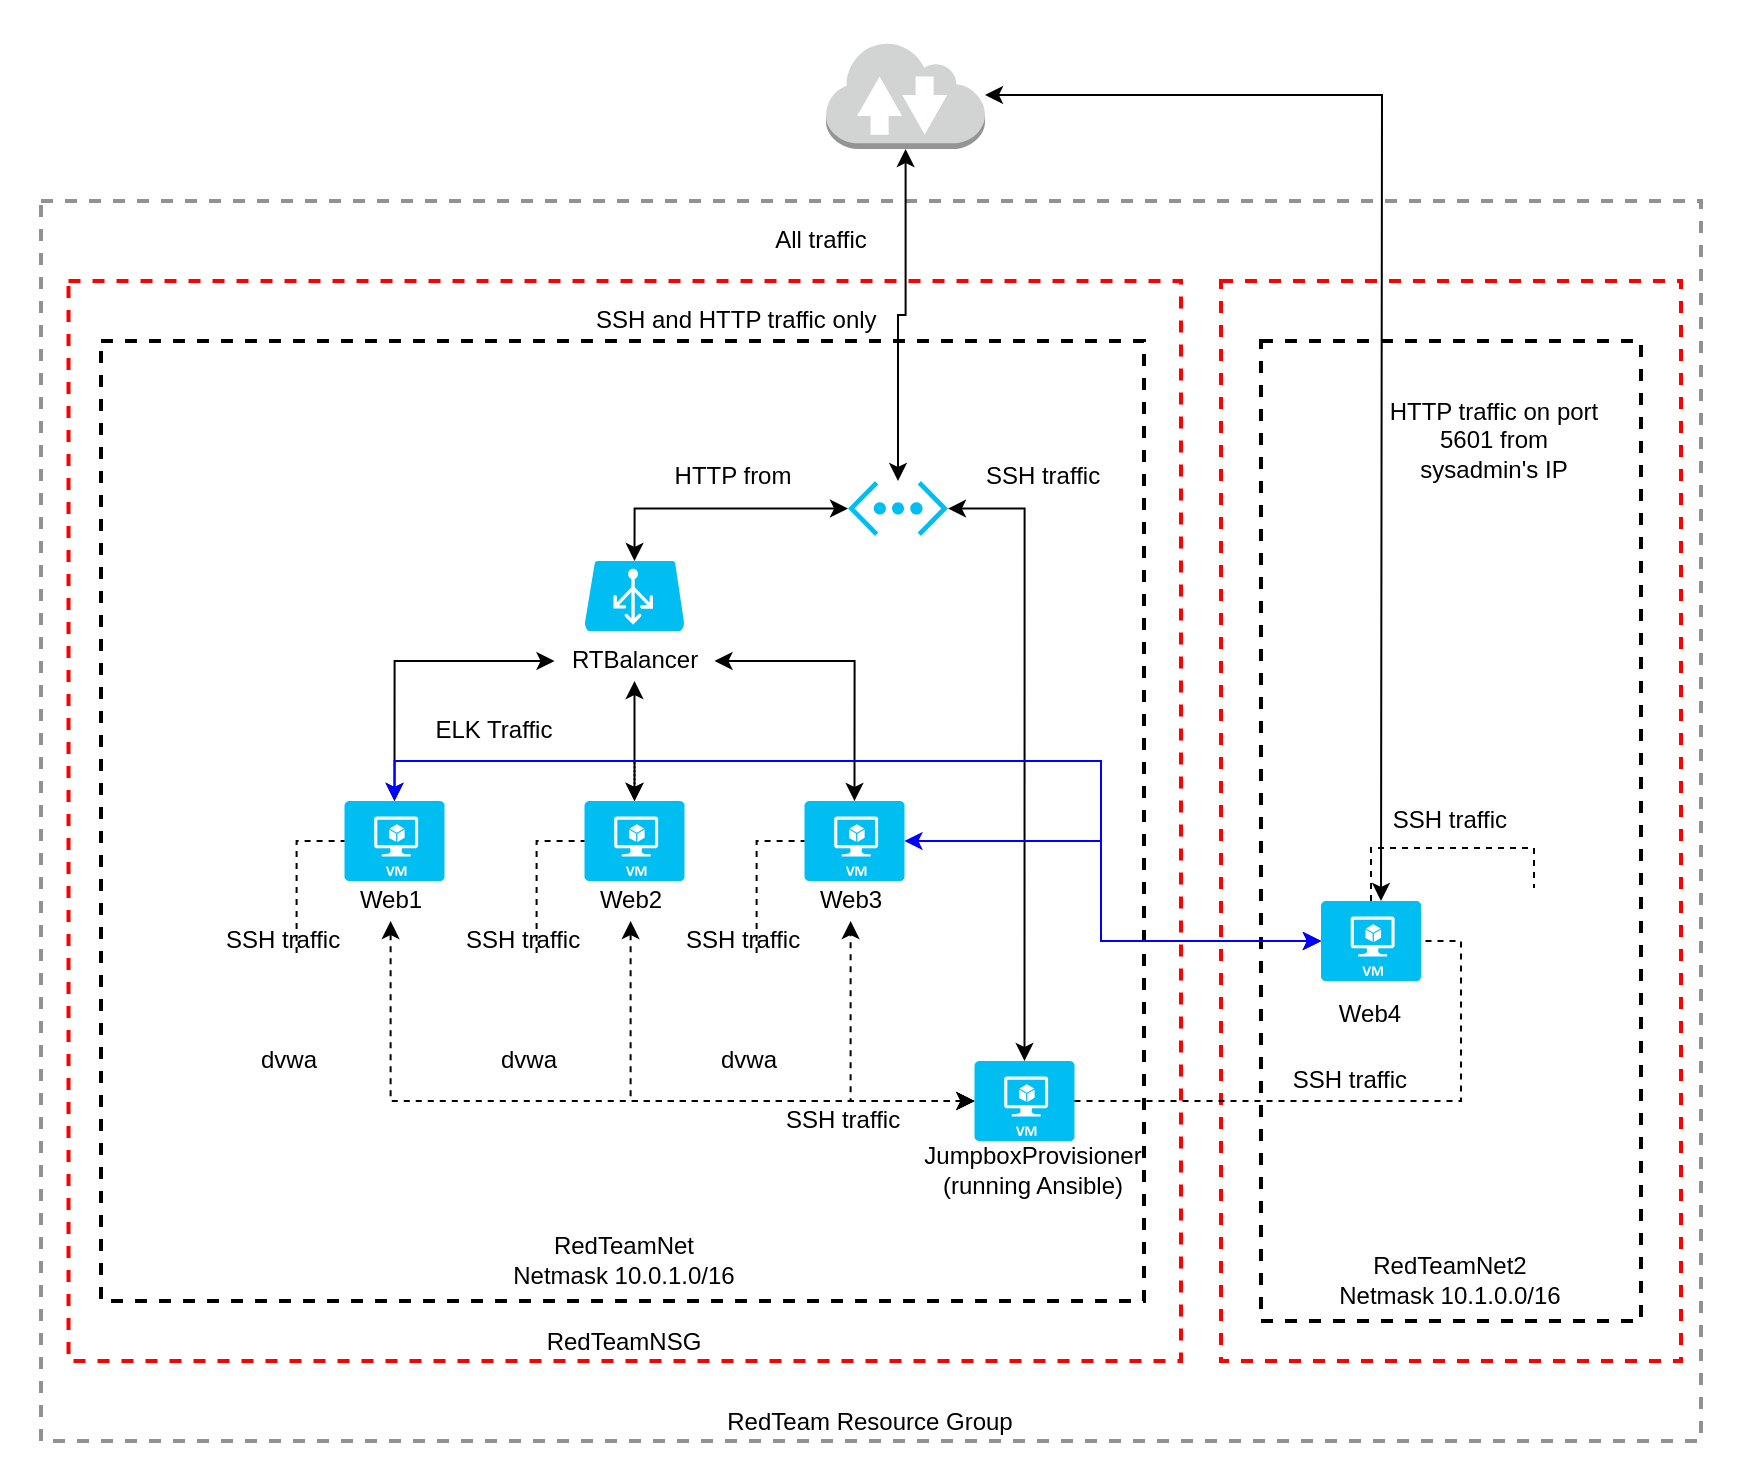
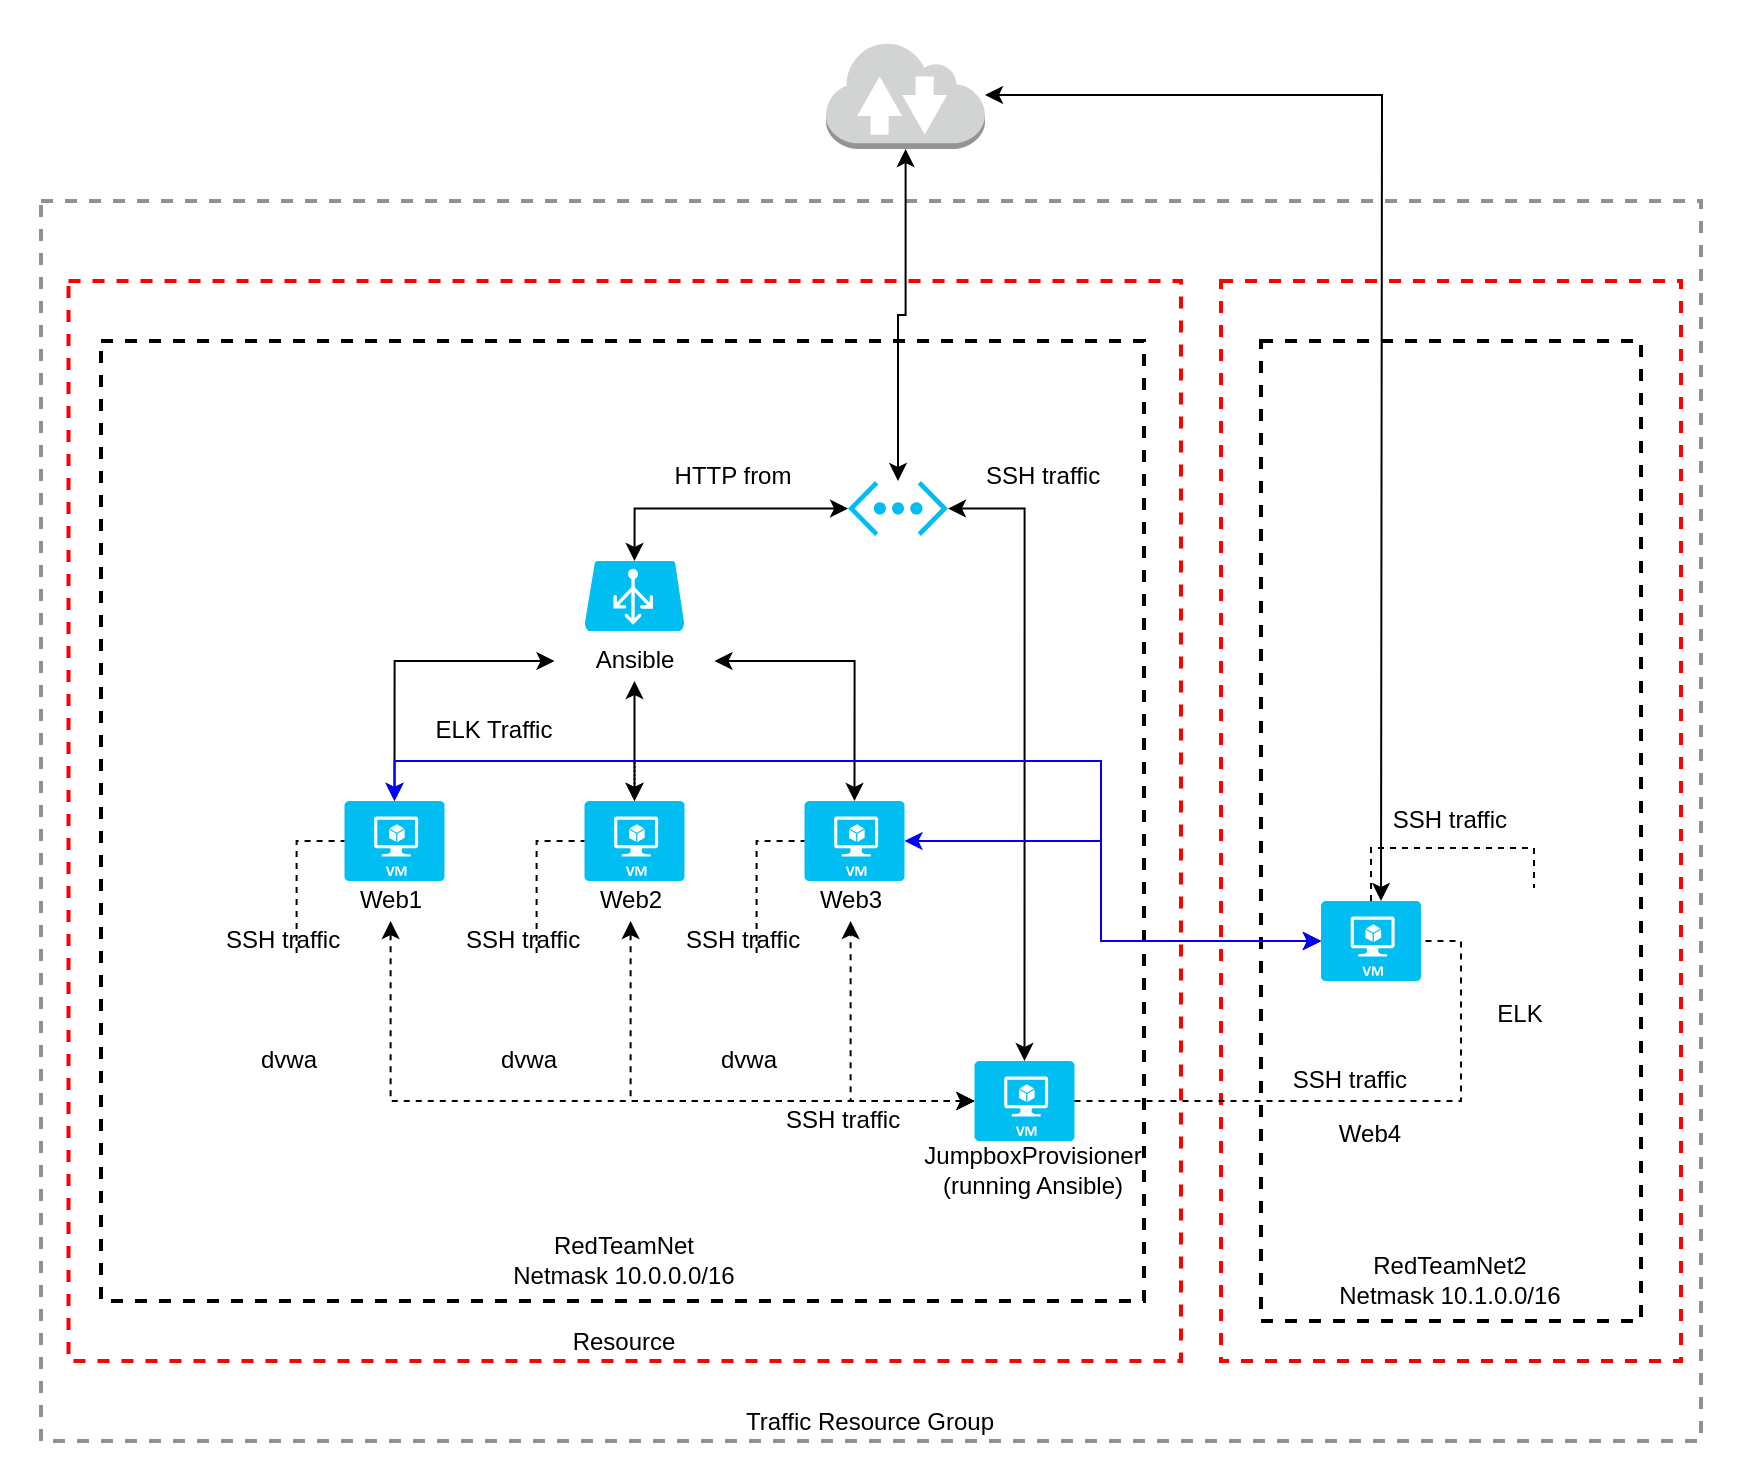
- <mxCell id="55" value="All traffic" style="text;html=1;resizable=0;autosize=1;align=center;verticalAlign=middle;points=[];fillColor=none;strokeColor=none;rounded=0;" parent="2" vertex="1"><mxGeometry x="360" y="10" width="60" height="20" as="geometry" /></mxCell>
- <mxCell id="47" value="&lt;div&gt;&lt;span&gt;SSH and HTTP traffic only&lt;/span&gt;&lt;/div&gt;" style="text;html=1;resizable=0;autosize=1;align=left;verticalAlign=middle;points=[];fillColor=none;strokeColor=none;rounded=0;" parent="3" vertex="1"><mxGeometry x="262.5" y="10" width="160" height="20" as="geometry" /></mxCell>
- <mxCell id="57" value="HTTP traffic on port 5601 from sysadmin's IP" style="text;html=1;strokeColor=none;fillColor=none;align=center;verticalAlign=middle;whiteSpace=wrap;rounded=0;" parent="2" vertex="1"><mxGeometry x="672.5" y="110" width="107.5" height="20" as="geometry" /></mxCell>
- <mxCell id="11" value="RTBalancer" style="text;html=1;resizable=0;autosize=1;align=center;verticalAlign=middle;points=[];fillColor=none;strokeColor=none;rounded=0;" parent="10" vertex="1"><mxGeometry x="153" y="40" width="80" height="20" as="geometry" /></mxCell>
+ <mxCell id="11" value="Ansible" style="text;html=1;resizable=0;autosize=1;align=center;verticalAlign=middle;points=[];fillColor=none;strokeColor=none;rounded=0;" parent="10" vertex="1"><mxGeometry x="153" y="40" width="80" height="20" as="geometry" /></mxCell>
- <mxCell id="64" value="Web4" style="text;html=1;strokeColor=none;fillColor=none;align=center;verticalAlign=middle;whiteSpace=wrap;rounded=0;" parent="1" vertex="1"><mxGeometry x="665" y="496.5" width="40" height="20" as="geometry" /></mxCell>
+ <mxCell id="64" value="Web4" style="text;html=1;strokeColor=none;fillColor=none;align=center;verticalAlign=middle;whiteSpace=wrap;rounded=0;" parent="1" vertex="1"><mxGeometry x="665" y="556.5" width="40" height="20" as="geometry" /></mxCell>
+ <mxCell id="69" value="ELK" style="text;html=1;strokeColor=none;fillColor=none;align=center;verticalAlign=middle;whiteSpace=wrap;rounded=0;" parent="1" vertex="1"><mxGeometry x="740" y="496.5" width="40" height="20" as="geometry" /></mxCell>
- <mxCell id="53" value="RedTeamNet&lt;br&gt;Netmask 10.0.1.0/16" style="text;html=1;strokeColor=none;fillColor=none;align=center;verticalAlign=middle;whiteSpace=wrap;rounded=0;dashed=1;" parent="3" vertex="1"><mxGeometry x="178.13" y="480" width="200" height="20" as="geometry" /></mxCell>
+ <mxCell id="53" value="RedTeamNet&lt;br&gt;Netmask 10.0.0.0/16" style="text;html=1;strokeColor=none;fillColor=none;align=center;verticalAlign=middle;whiteSpace=wrap;rounded=0;dashed=1;" parent="3" vertex="1"><mxGeometry x="178.13" y="480" width="200" height="20" as="geometry" /></mxCell>
- <mxCell id="3" value="RedTeamNSG" style="fontStyle=0;verticalAlign=bottom;align=center;spacingTop=-2;fillColor=none;rounded=0;whiteSpace=wrap;html=1;strokeColor=#FF0000;strokeWidth=2;dashed=1;container=1;collapsible=0;expand=0;recursiveResize=0;" parent="2" vertex="1"><mxGeometry x="13.75" y="40" width="556.25" height="540" as="geometry" /></mxCell>
+ <mxCell id="3" value="Resource" style="fontStyle=0;verticalAlign=bottom;align=center;spacingTop=-2;fillColor=none;rounded=0;whiteSpace=wrap;html=1;strokeColor=#FF0000;strokeWidth=2;dashed=1;container=1;collapsible=0;expand=0;recursiveResize=0;" parent="2" vertex="1"><mxGeometry x="13.75" y="40" width="556.25" height="540" as="geometry" /></mxCell>
- <mxCell id="2" value="RedTeam Resource Group" style="fontStyle=0;verticalAlign=bottom;align=center;spacingTop=-2;fillColor=none;rounded=0;whiteSpace=wrap;html=1;strokeColor=#919191;strokeWidth=2;dashed=1;container=1;collapsible=0;expand=0;recursiveResize=0;" parent="1" vertex="1"><mxGeometry x="20" y="100" width="830" height="620" as="geometry" /></mxCell>
+ <mxCell id="2" value="Traffic Resource Group" style="fontStyle=0;verticalAlign=bottom;align=center;spacingTop=-2;fillColor=none;rounded=0;whiteSpace=wrap;html=1;strokeColor=#919191;strokeWidth=2;dashed=1;container=1;collapsible=0;expand=0;recursiveResize=0;" parent="1" vertex="1"><mxGeometry x="20" y="100" width="830" height="620" as="geometry" /></mxCell>
